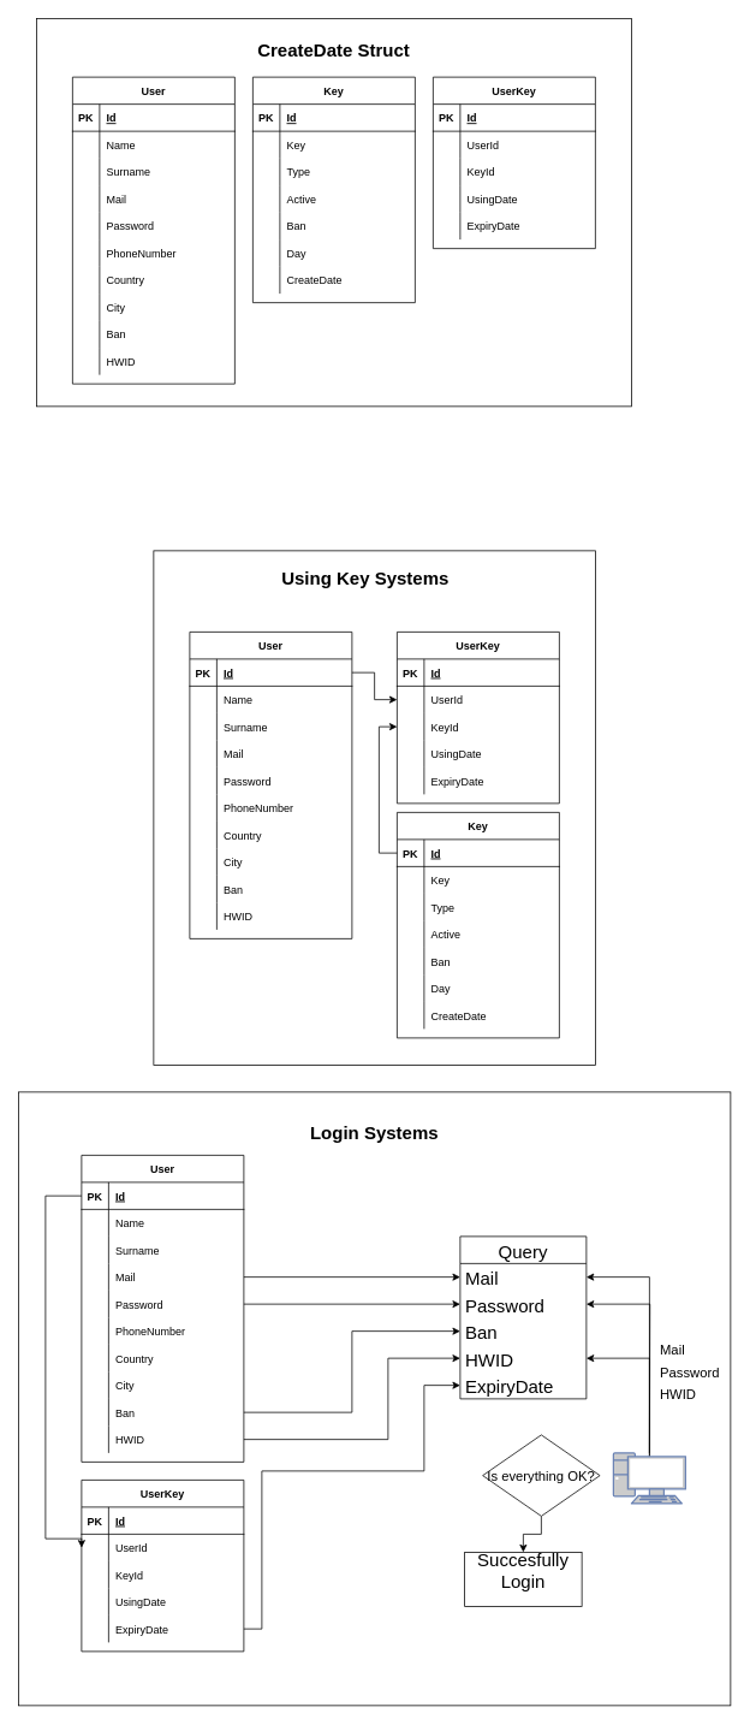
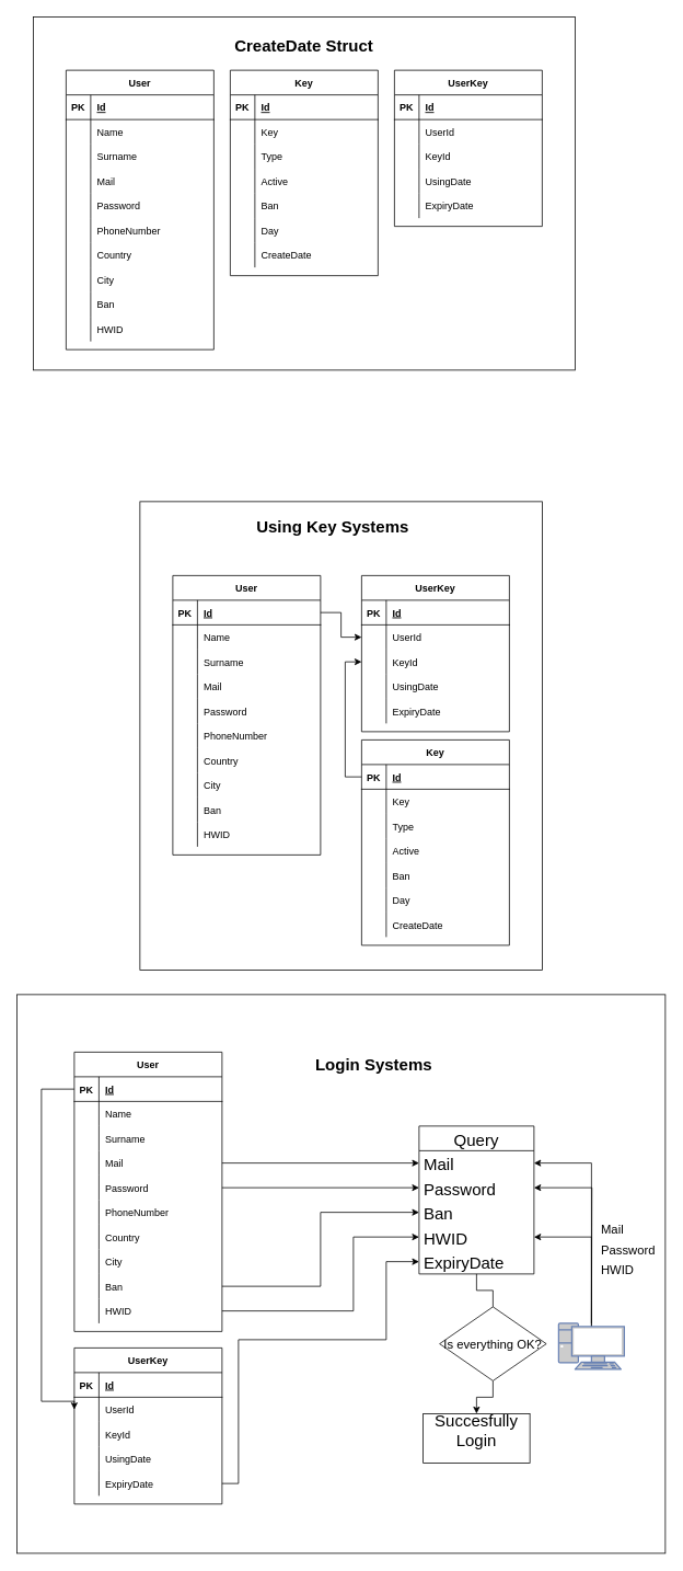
- <mxCell id="77" value="&lt;b style=&quot;line-height: 2;&quot;&gt;&lt;font style=&quot;font-size: 20px;&quot;&gt;Login&amp;nbsp;Systems&lt;/font&gt;&lt;/b&gt;" style="text;html=1;strokeColor=none;fillColor=none;align=center;verticalAlign=middle;whiteSpace=wrap;rounded=0;" vertex="1" parent="1"><mxGeometry x="285" y="1240" width="260" height="30" as="geometry" /></mxCell>
+ <mxCell id="77" value="&lt;b style=&quot;line-height: 2;&quot;&gt;&lt;font style=&quot;font-size: 20px;&quot;&gt;Login&amp;nbsp;Systems&lt;/font&gt;&lt;/b&gt;" style="text;html=1;strokeColor=none;fillColor=none;align=center;verticalAlign=middle;whiteSpace=wrap;rounded=0;" vertex="1" parent="1"><mxGeometry x="325" y="1280" width="260" height="30" as="geometry" /></mxCell>
+ <mxCell id="146" value="" style="edgeStyle=orthogonalEdgeStyle;rounded=0;orthogonalLoop=1;jettySize=auto;html=1;fontSize=20;endArrow=none;" edge="1" parent="1" source="133" target="145"><mxGeometry relative="1" as="geometry"><mxPoint x="580" y="1550" as="sourcePoint" /><mxPoint x="580" y="1720" as="targetPoint" /></mxGeometry></mxCell>
